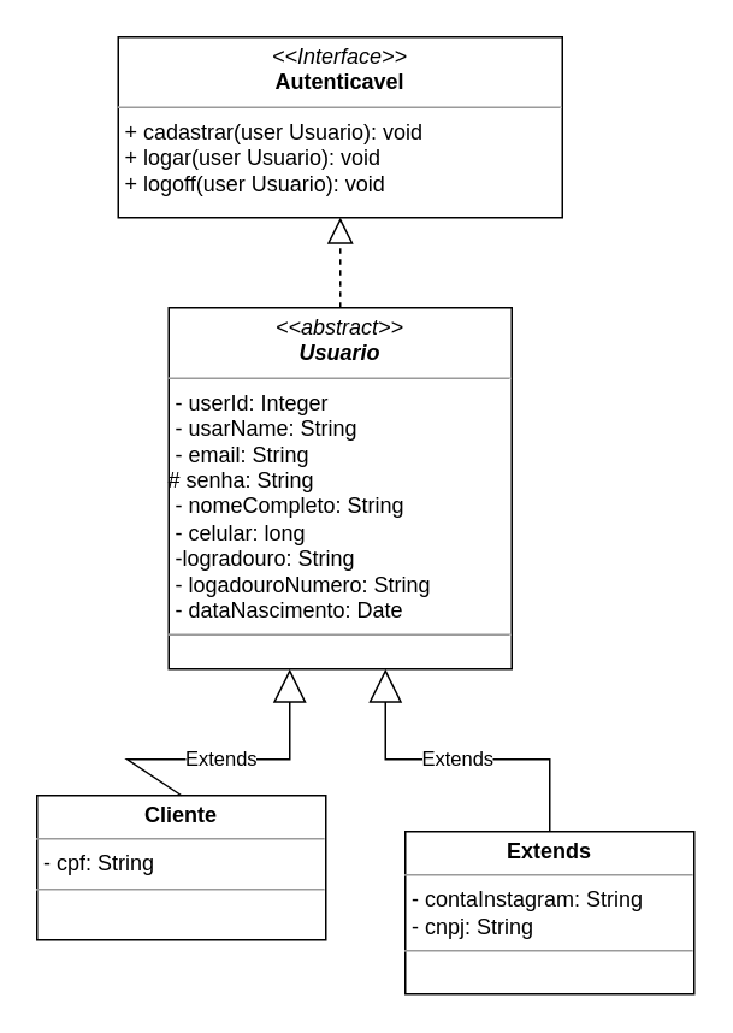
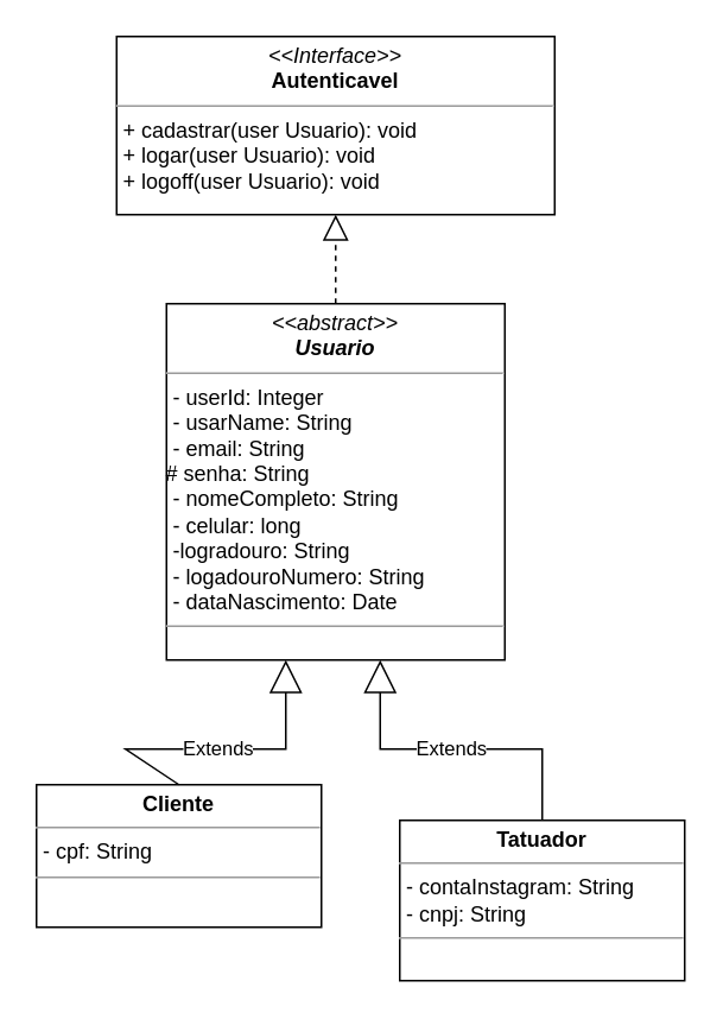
- <mxCell id="8" value="&lt;p style=&quot;margin: 0px ; margin-top: 4px ; text-align: center&quot;&gt;&lt;b&gt;Extends&lt;/b&gt;&lt;/p&gt;&lt;hr size=&quot;1&quot;&gt;&lt;p style=&quot;margin: 0px ; margin-left: 4px&quot;&gt;- contaInstagram: String&lt;/p&gt;&lt;p style=&quot;margin: 0px ; margin-left: 4px&quot;&gt;- cnpj: String&lt;/p&gt;&lt;hr size=&quot;1&quot;&gt;&lt;p style=&quot;margin: 0px ; margin-left: 4px&quot;&gt;&lt;br&gt;&lt;/p&gt;" style="verticalAlign=top;align=left;overflow=fill;fontSize=12;fontFamily=Helvetica;html=1;" vertex="1" parent="1"><mxGeometry x="224" y="460" width="160" height="90" as="geometry" /></mxCell>
+ <mxCell id="8" value="&lt;p style=&quot;margin: 0px ; margin-top: 4px ; text-align: center&quot;&gt;&lt;b&gt;Tatuador&lt;/b&gt;&lt;/p&gt;&lt;hr size=&quot;1&quot;&gt;&lt;p style=&quot;margin: 0px ; margin-left: 4px&quot;&gt;- contaInstagram: String&lt;/p&gt;&lt;p style=&quot;margin: 0px ; margin-left: 4px&quot;&gt;- cnpj: String&lt;/p&gt;&lt;hr size=&quot;1&quot;&gt;&lt;p style=&quot;margin: 0px ; margin-left: 4px&quot;&gt;&lt;br&gt;&lt;/p&gt;" style="verticalAlign=top;align=left;overflow=fill;fontSize=12;fontFamily=Helvetica;html=1;" vertex="1" parent="1"><mxGeometry x="224" y="460" width="160" height="90" as="geometry" /></mxCell>
